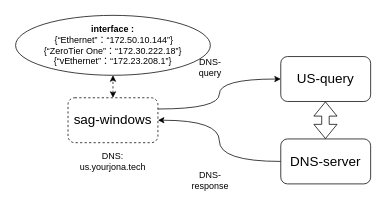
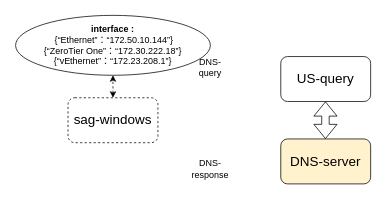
- <mxCell id="2" style="edgeStyle=orthogonalEdgeStyle;curved=1;rounded=0;orthogonalLoop=1;jettySize=auto;html=1;exitX=1;exitY=0.25;exitDx=0;exitDy=0;elbow=vertical;" edge="1" parent="1" source="3" target="4"><mxGeometry relative="1" as="geometry" /></mxCell>
- <mxCell id="8" style="edgeStyle=orthogonalEdgeStyle;curved=1;rounded=0;orthogonalLoop=1;jettySize=auto;html=1;exitX=0;exitY=0.5;exitDx=0;exitDy=0;elbow=vertical;" edge="1" parent="1" source="9" target="3"><mxGeometry relative="1" as="geometry" /></mxCell>
- <mxCell id="6" value="DNS: us.yourjona.tech" style="text;html=1;align=center;verticalAlign=middle;whiteSpace=wrap;rounded=0;" vertex="1" parent="1"><mxGeometry x="120" y="200" width="60" height="30" as="geometry" /></mxCell>
- <mxCell id="9" value="&lt;font style=&quot;font-size: 18px;&quot;&gt;DNS-server&lt;/font&gt;" style="rounded=1;whiteSpace=wrap;html=1;" vertex="1" parent="1"><mxGeometry x="374" y="185" width="120" height="60" as="geometry" /></mxCell>
+ <mxCell id="9" value="&lt;font style=&quot;font-size: 18px;&quot;&gt;DNS-server&lt;/font&gt;" style="rounded=1;whiteSpace=wrap;html=1;fillColor=#fff2cc;" vertex="1" parent="1"><mxGeometry x="374" y="185" width="120" height="60" as="geometry" /></mxCell>
- <mxCell id="10" value="DNS-response" style="text;html=1;align=center;verticalAlign=middle;whiteSpace=wrap;rounded=0;" vertex="1" parent="1"><mxGeometry x="250" y="225" width="60" height="30" as="geometry" /></mxCell>
+ <mxCell id="10" value="DNS-response" style="text;html=1;align=center;verticalAlign=middle;whiteSpace=wrap;rounded=0;" vertex="1" parent="1"><mxGeometry x="250" y="210" width="60" height="30" as="geometry" /></mxCell>
